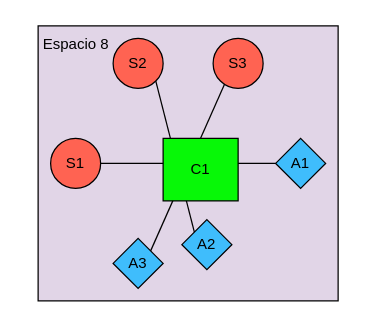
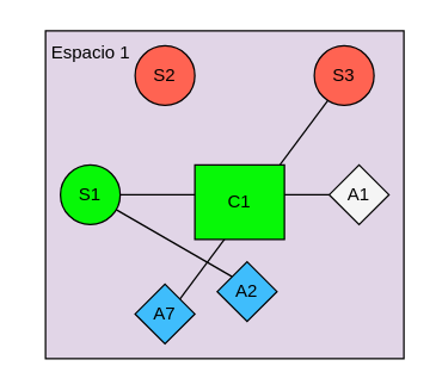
- <mxCell id="9" value="Espacio 8" style="text;html=1;align=center;verticalAlign=middle;resizable=0;points=[];autosize=1;strokeColor=none;fillColor=none;" vertex="1" parent="1"><mxGeometry x="20" y="20" width="80" height="30" as="geometry" /></mxCell>
+ <mxCell id="9" value="Espacio 1" style="text;html=1;align=center;verticalAlign=middle;resizable=0;points=[];autosize=1;strokeColor=none;fillColor=none;" vertex="1" parent="1"><mxGeometry x="20" y="20" width="80" height="30" as="geometry" /></mxCell>
- <mxCell id="5" value="S3" style="ellipse;whiteSpace=wrap;html=1;fillColor=#FF6352;strokeColor=#000000;" vertex="1" parent="1"><mxGeometry x="170" y="30" width="40" height="40" as="geometry" /></mxCell>
+ <mxCell id="5" value="S3" style="ellipse;whiteSpace=wrap;html=1;fillColor=#FF6352;strokeColor=#000000;" vertex="1" parent="1"><mxGeometry x="210" y="30" width="40" height="40" as="geometry" /></mxCell>
- <mxCell id="10" value="" style="endArrow=none;html=1;rounded=0;exitX=0;exitY=0;exitDx=0;exitDy=0;entryX=1;entryY=1;entryDx=0;entryDy=0;" edge="1" parent="1" source="6" target="4"><mxGeometry width="50" height="50" relative="1" as="geometry"><mxPoint x="5" y="60" as="sourcePoint" /><mxPoint x="115" y="50" as="targetPoint" /></mxGeometry></mxCell>
+ <mxCell id="10" value="" style="endArrow=none;html=1;rounded=0;exitX=0;exitY=0;exitDx=0;exitDy=0;" edge="1" parent="1" source="6" target="3"><mxGeometry width="50" height="50" relative="1" as="geometry"><mxPoint x="5" y="60" as="sourcePoint" /><mxPoint x="115" y="50" as="targetPoint" /></mxGeometry></mxCell>
- <mxCell id="3" value="S1" style="ellipse;whiteSpace=wrap;html=1;fillColor=#FF6352;strokeColor=#000000;" vertex="1" parent="1"><mxGeometry x="40" y="110" width="40" height="40" as="geometry" /></mxCell>
+ <mxCell id="3" value="S1" style="ellipse;whiteSpace=wrap;html=1;fillColor=#07f807;strokeColor=#000000;" vertex="1" parent="1"><mxGeometry x="40" y="110" width="40" height="40" as="geometry" /></mxCell>
- <mxCell id="7" value="A1" style="rhombus;whiteSpace=wrap;html=1;fillColor=#3FBDFC;strokeColor=#000000;" vertex="1" parent="1"><mxGeometry x="220" y="110" width="40" height="40" as="geometry" /></mxCell>
+ <mxCell id="7" value="A1" style="rhombus;whiteSpace=wrap;html=1;fillColor=#f5f5f5;strokeColor=#000000;" vertex="1" parent="1"><mxGeometry x="220" y="110" width="40" height="40" as="geometry" /></mxCell>
- <mxCell id="8" value="A3" style="rhombus;whiteSpace=wrap;html=1;fillColor=#3FBDFC;strokeColor=#000000;" vertex="1" parent="1"><mxGeometry x="90" y="190" width="40" height="40" as="geometry" /></mxCell>
+ <mxCell id="8" value="A7" style="rhombus;whiteSpace=wrap;html=1;fillColor=#3FBDFC;strokeColor=#000000;" vertex="1" parent="1"><mxGeometry x="90" y="190" width="40" height="40" as="geometry" /></mxCell>
